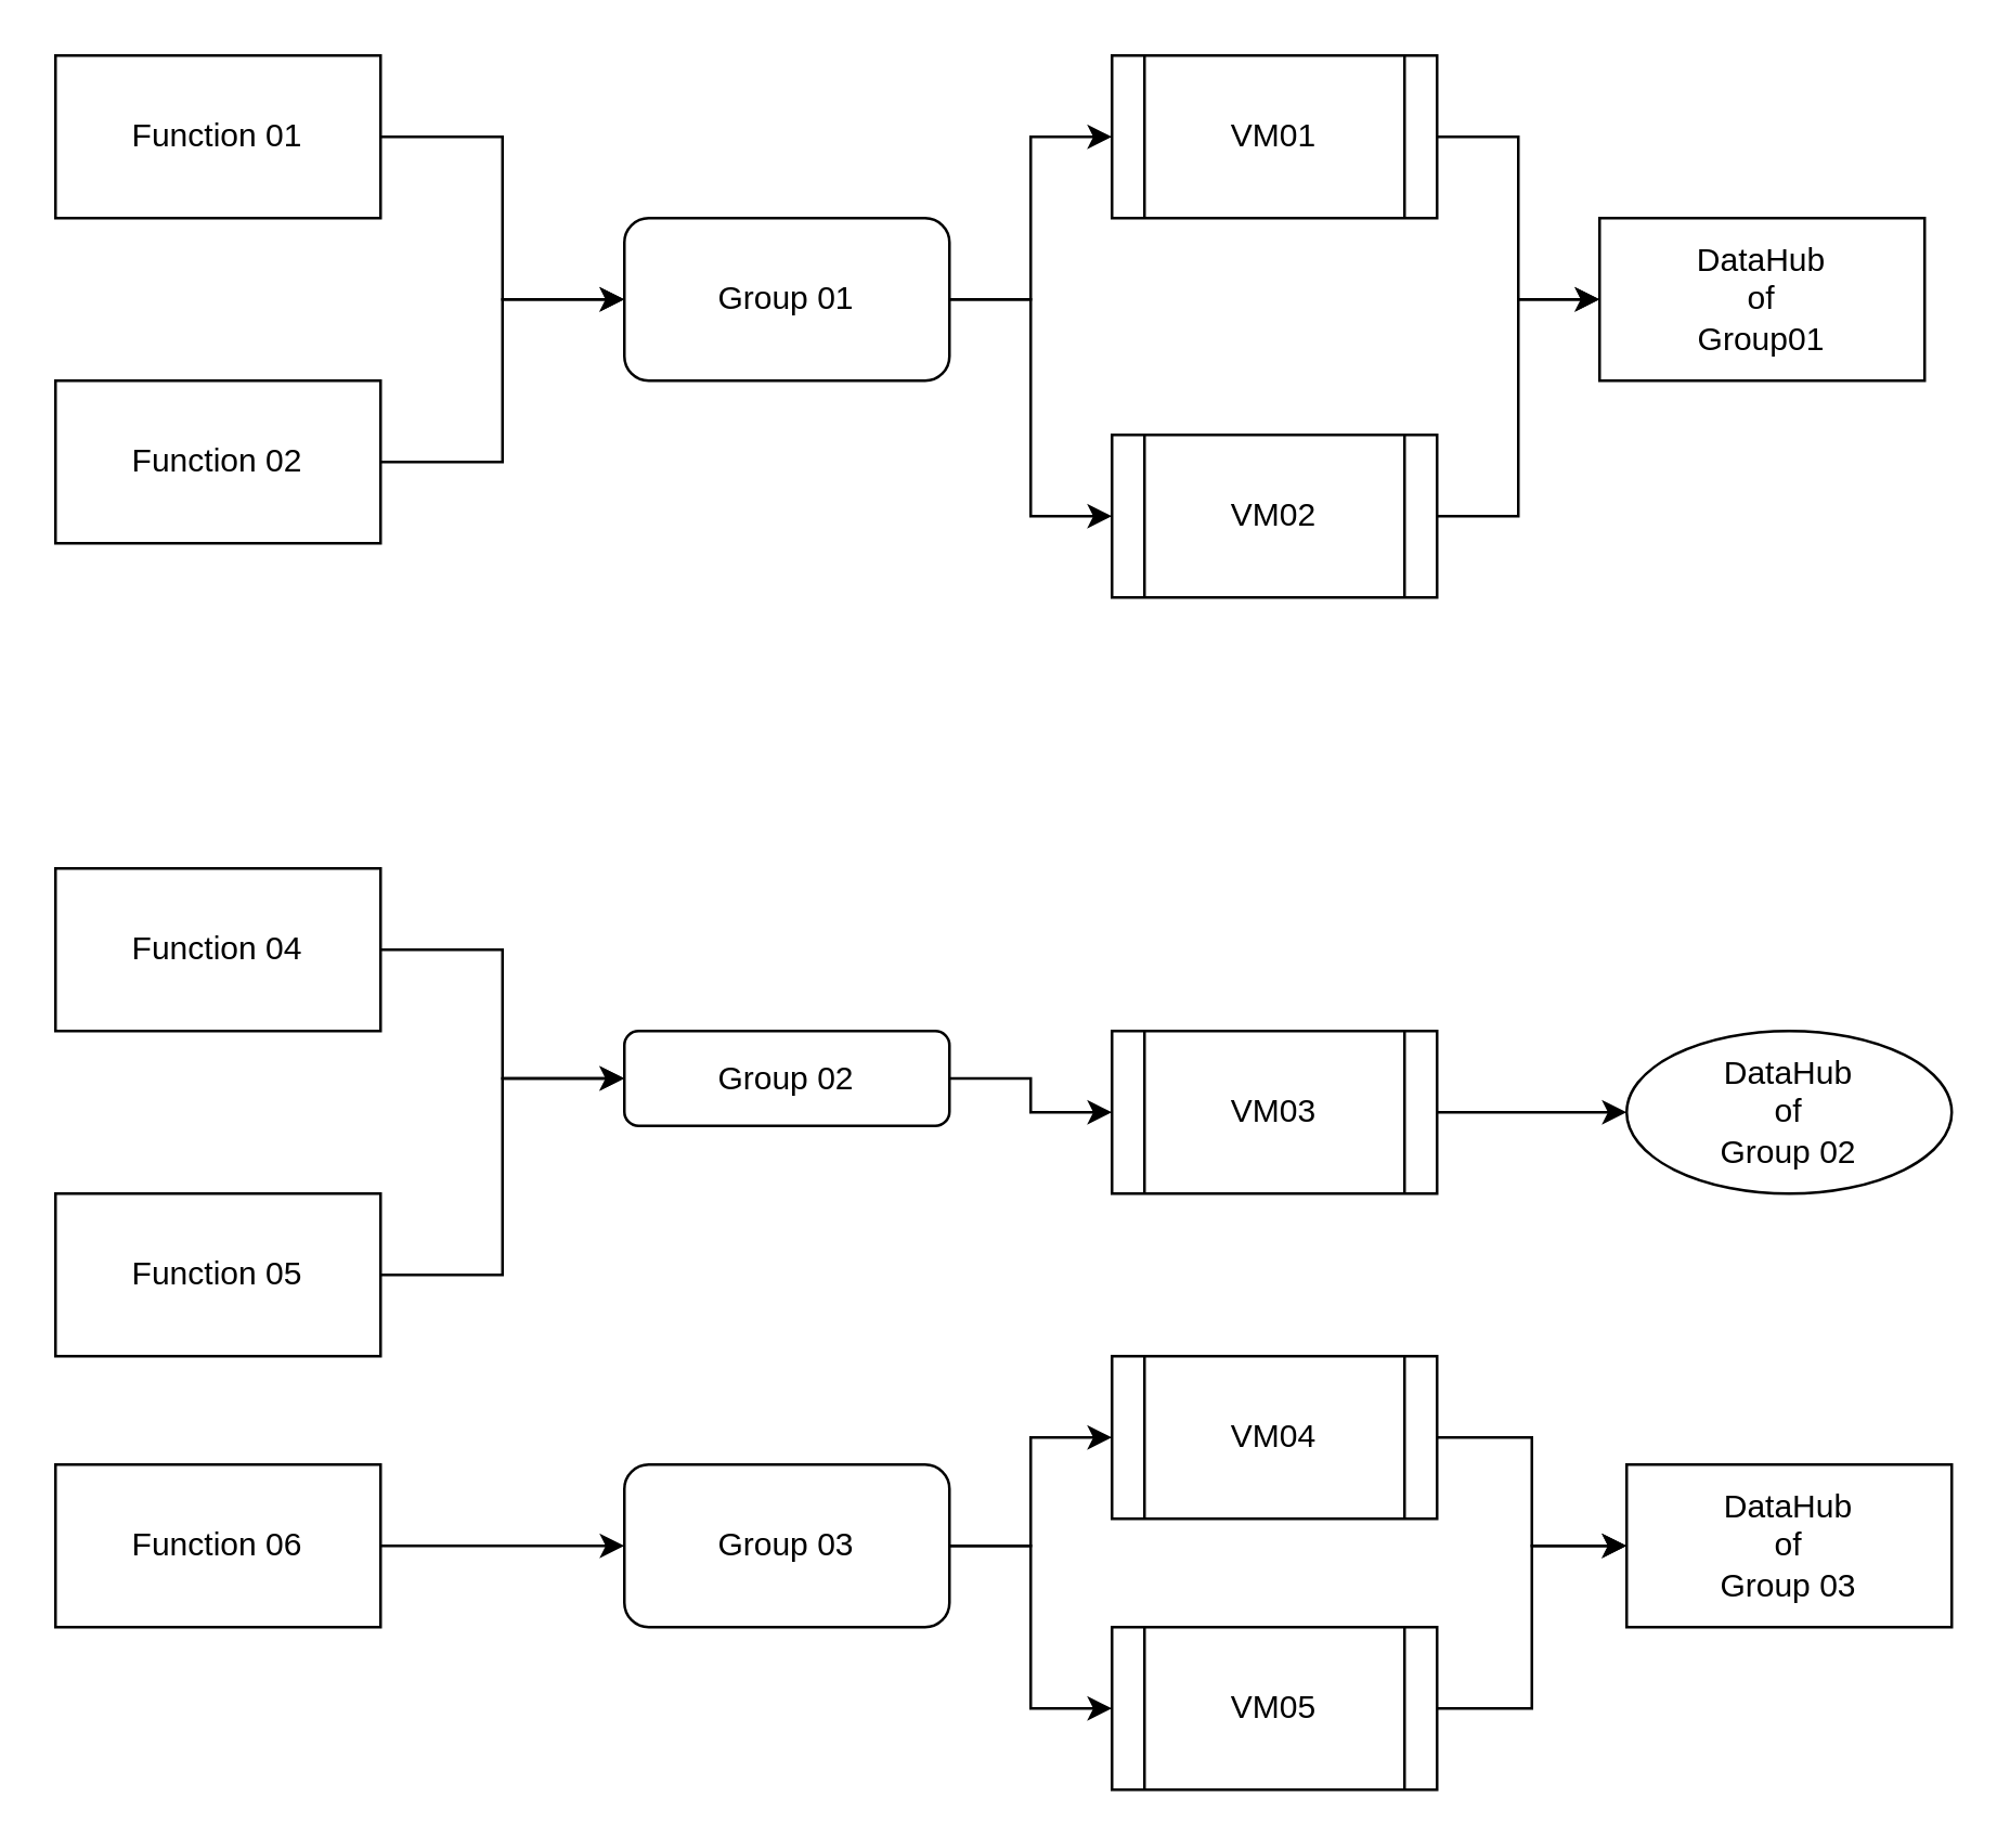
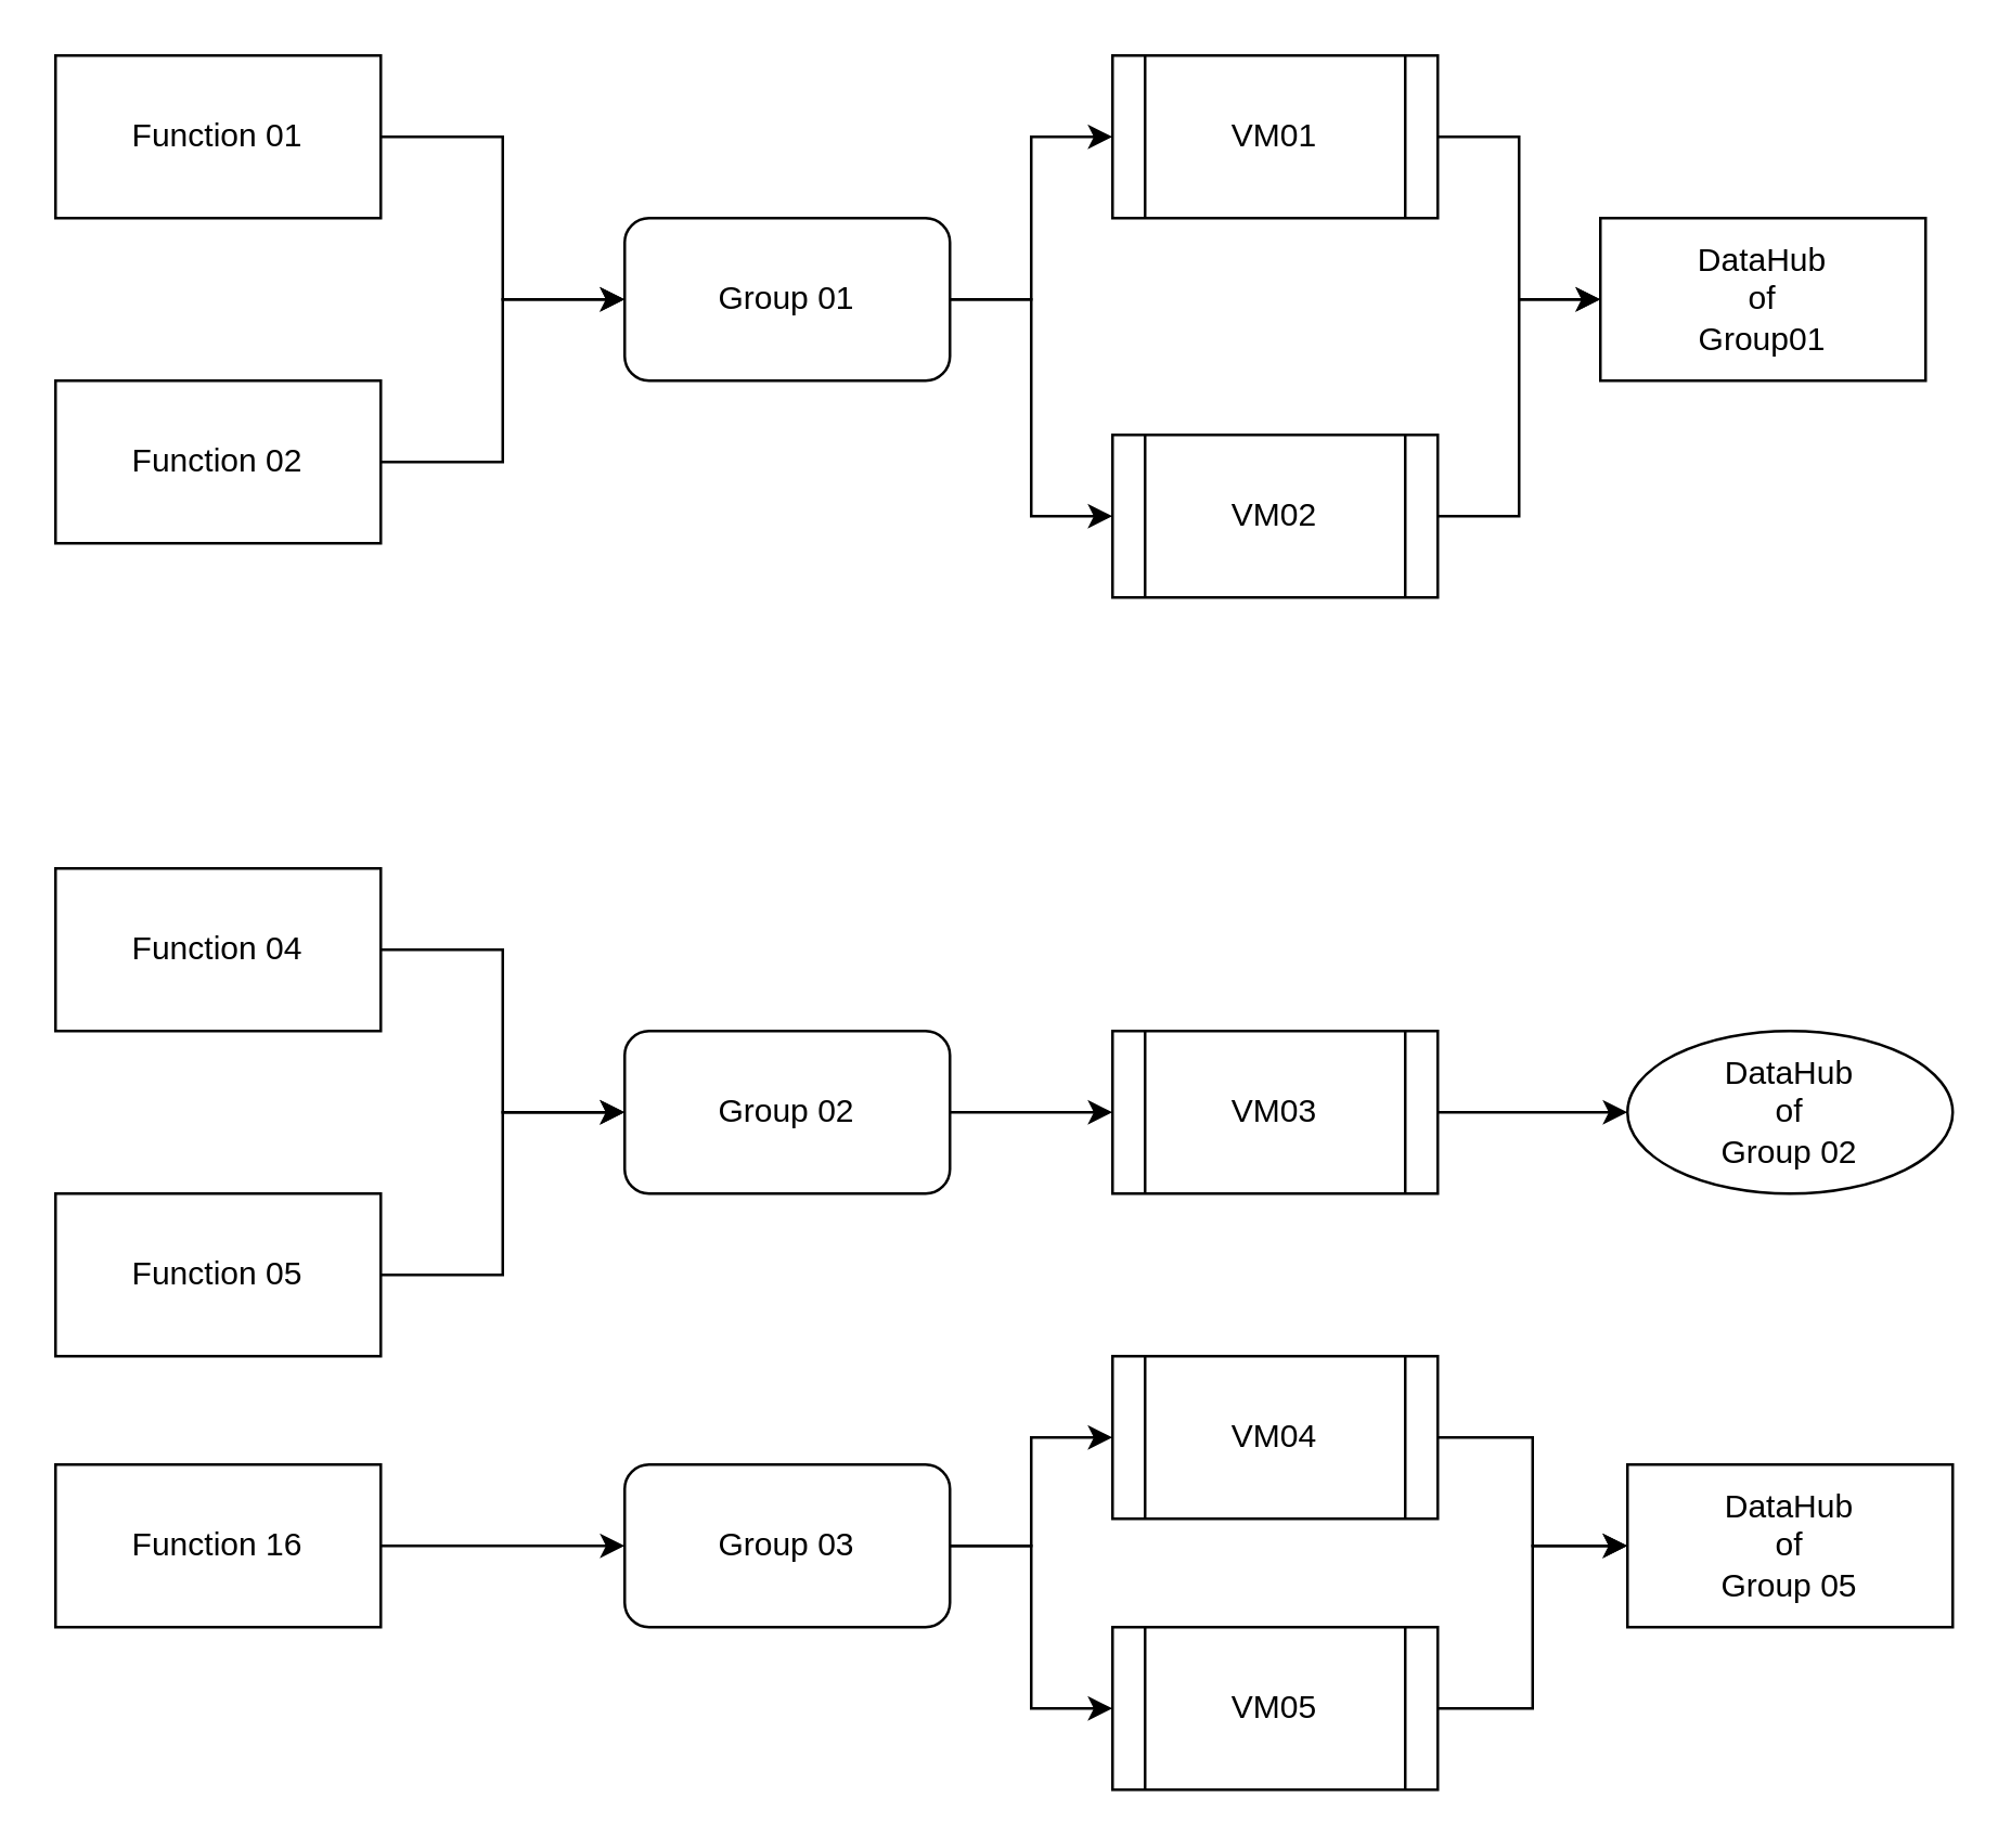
- <mxCell id="14" value="Group 02" style="rounded=1;whiteSpace=wrap;html=1;" parent="1" vertex="1"><mxGeometry x="230" y="380" width="120" height="35" as="geometry" /></mxCell>
+ <mxCell id="14" value="Group 02" style="rounded=1;whiteSpace=wrap;html=1;" parent="1" vertex="1"><mxGeometry x="230" y="380" width="120" height="60" as="geometry" /></mxCell>
- <mxCell id="24" value="Function 06" style="rounded=0;whiteSpace=wrap;html=1;" parent="1" vertex="1"><mxGeometry x="20" y="540" width="120" height="60" as="geometry" /></mxCell>
+ <mxCell id="24" value="Function 16" style="rounded=0;whiteSpace=wrap;html=1;" parent="1" vertex="1"><mxGeometry x="20" y="540" width="120" height="60" as="geometry" /></mxCell>
- <mxCell id="32" value="DataHub&lt;br&gt;of&lt;br&gt;Group 03" style="rounded=0;whiteSpace=wrap;html=1;" parent="1" vertex="1"><mxGeometry x="600" y="540" width="120" height="60" as="geometry" /></mxCell>
+ <mxCell id="32" value="DataHub&lt;br&gt;of&lt;br&gt;Group 05" style="rounded=0;whiteSpace=wrap;html=1;" parent="1" vertex="1"><mxGeometry x="600" y="540" width="120" height="60" as="geometry" /></mxCell>
